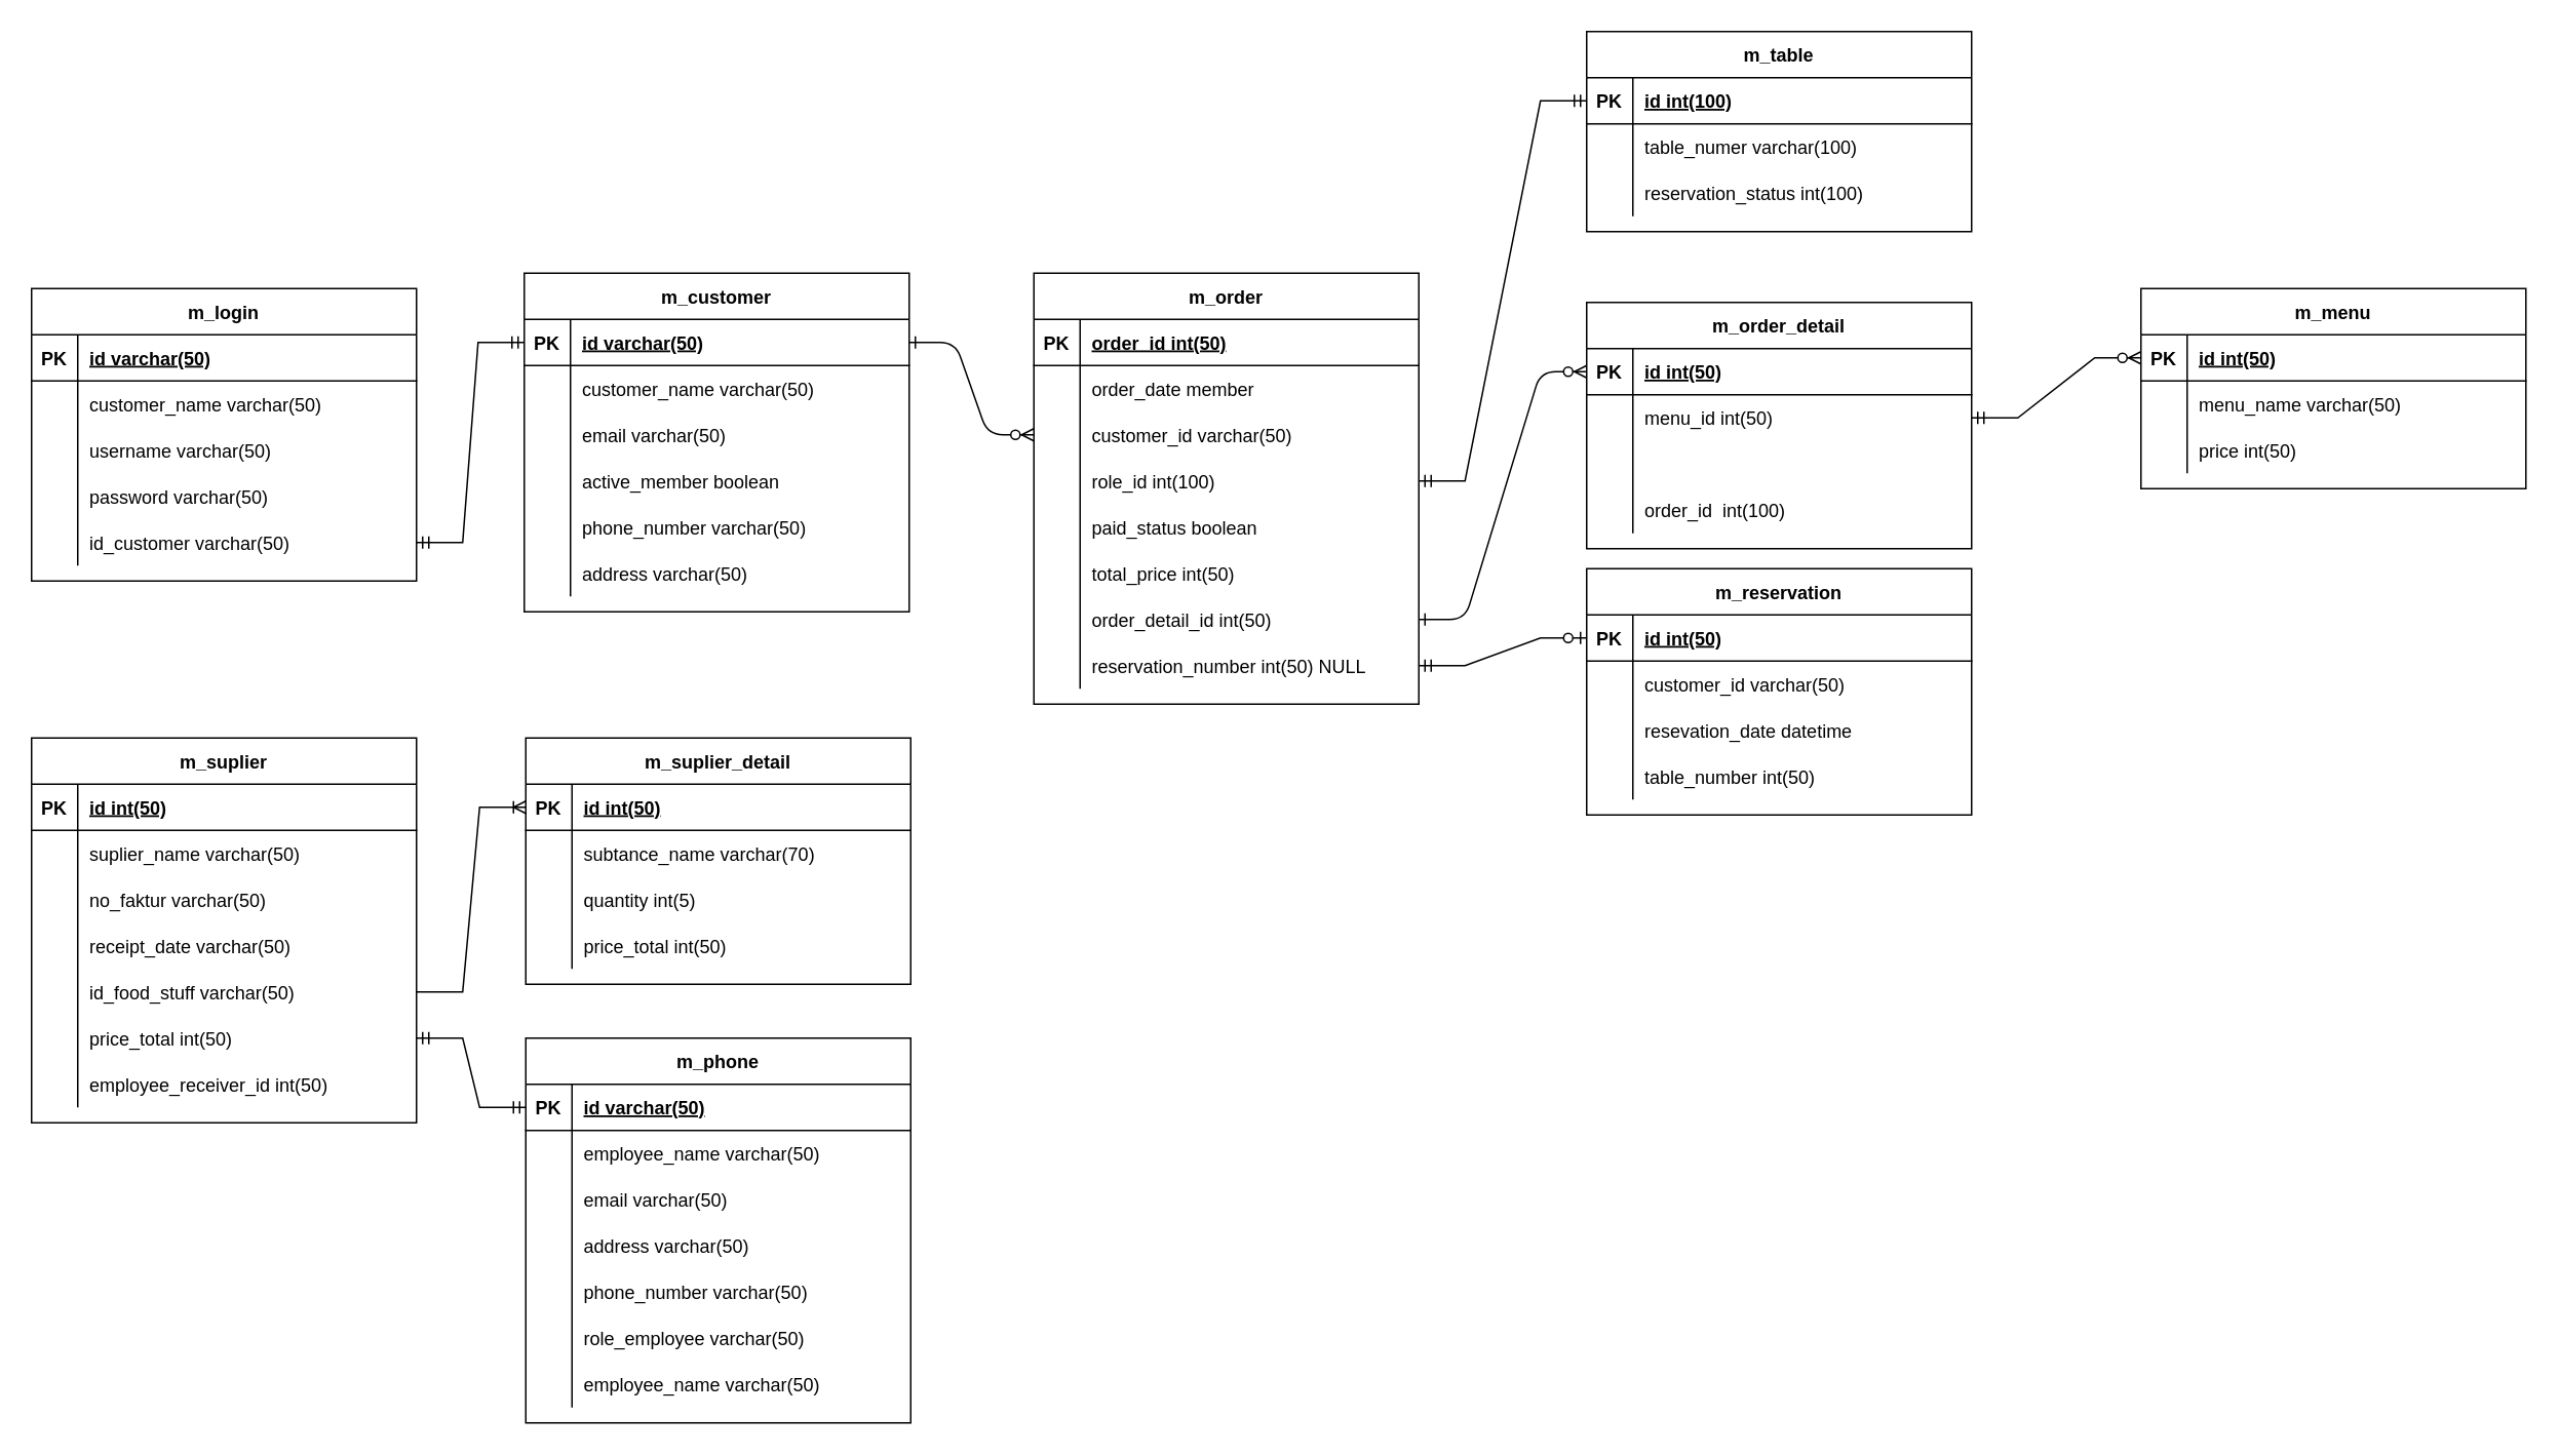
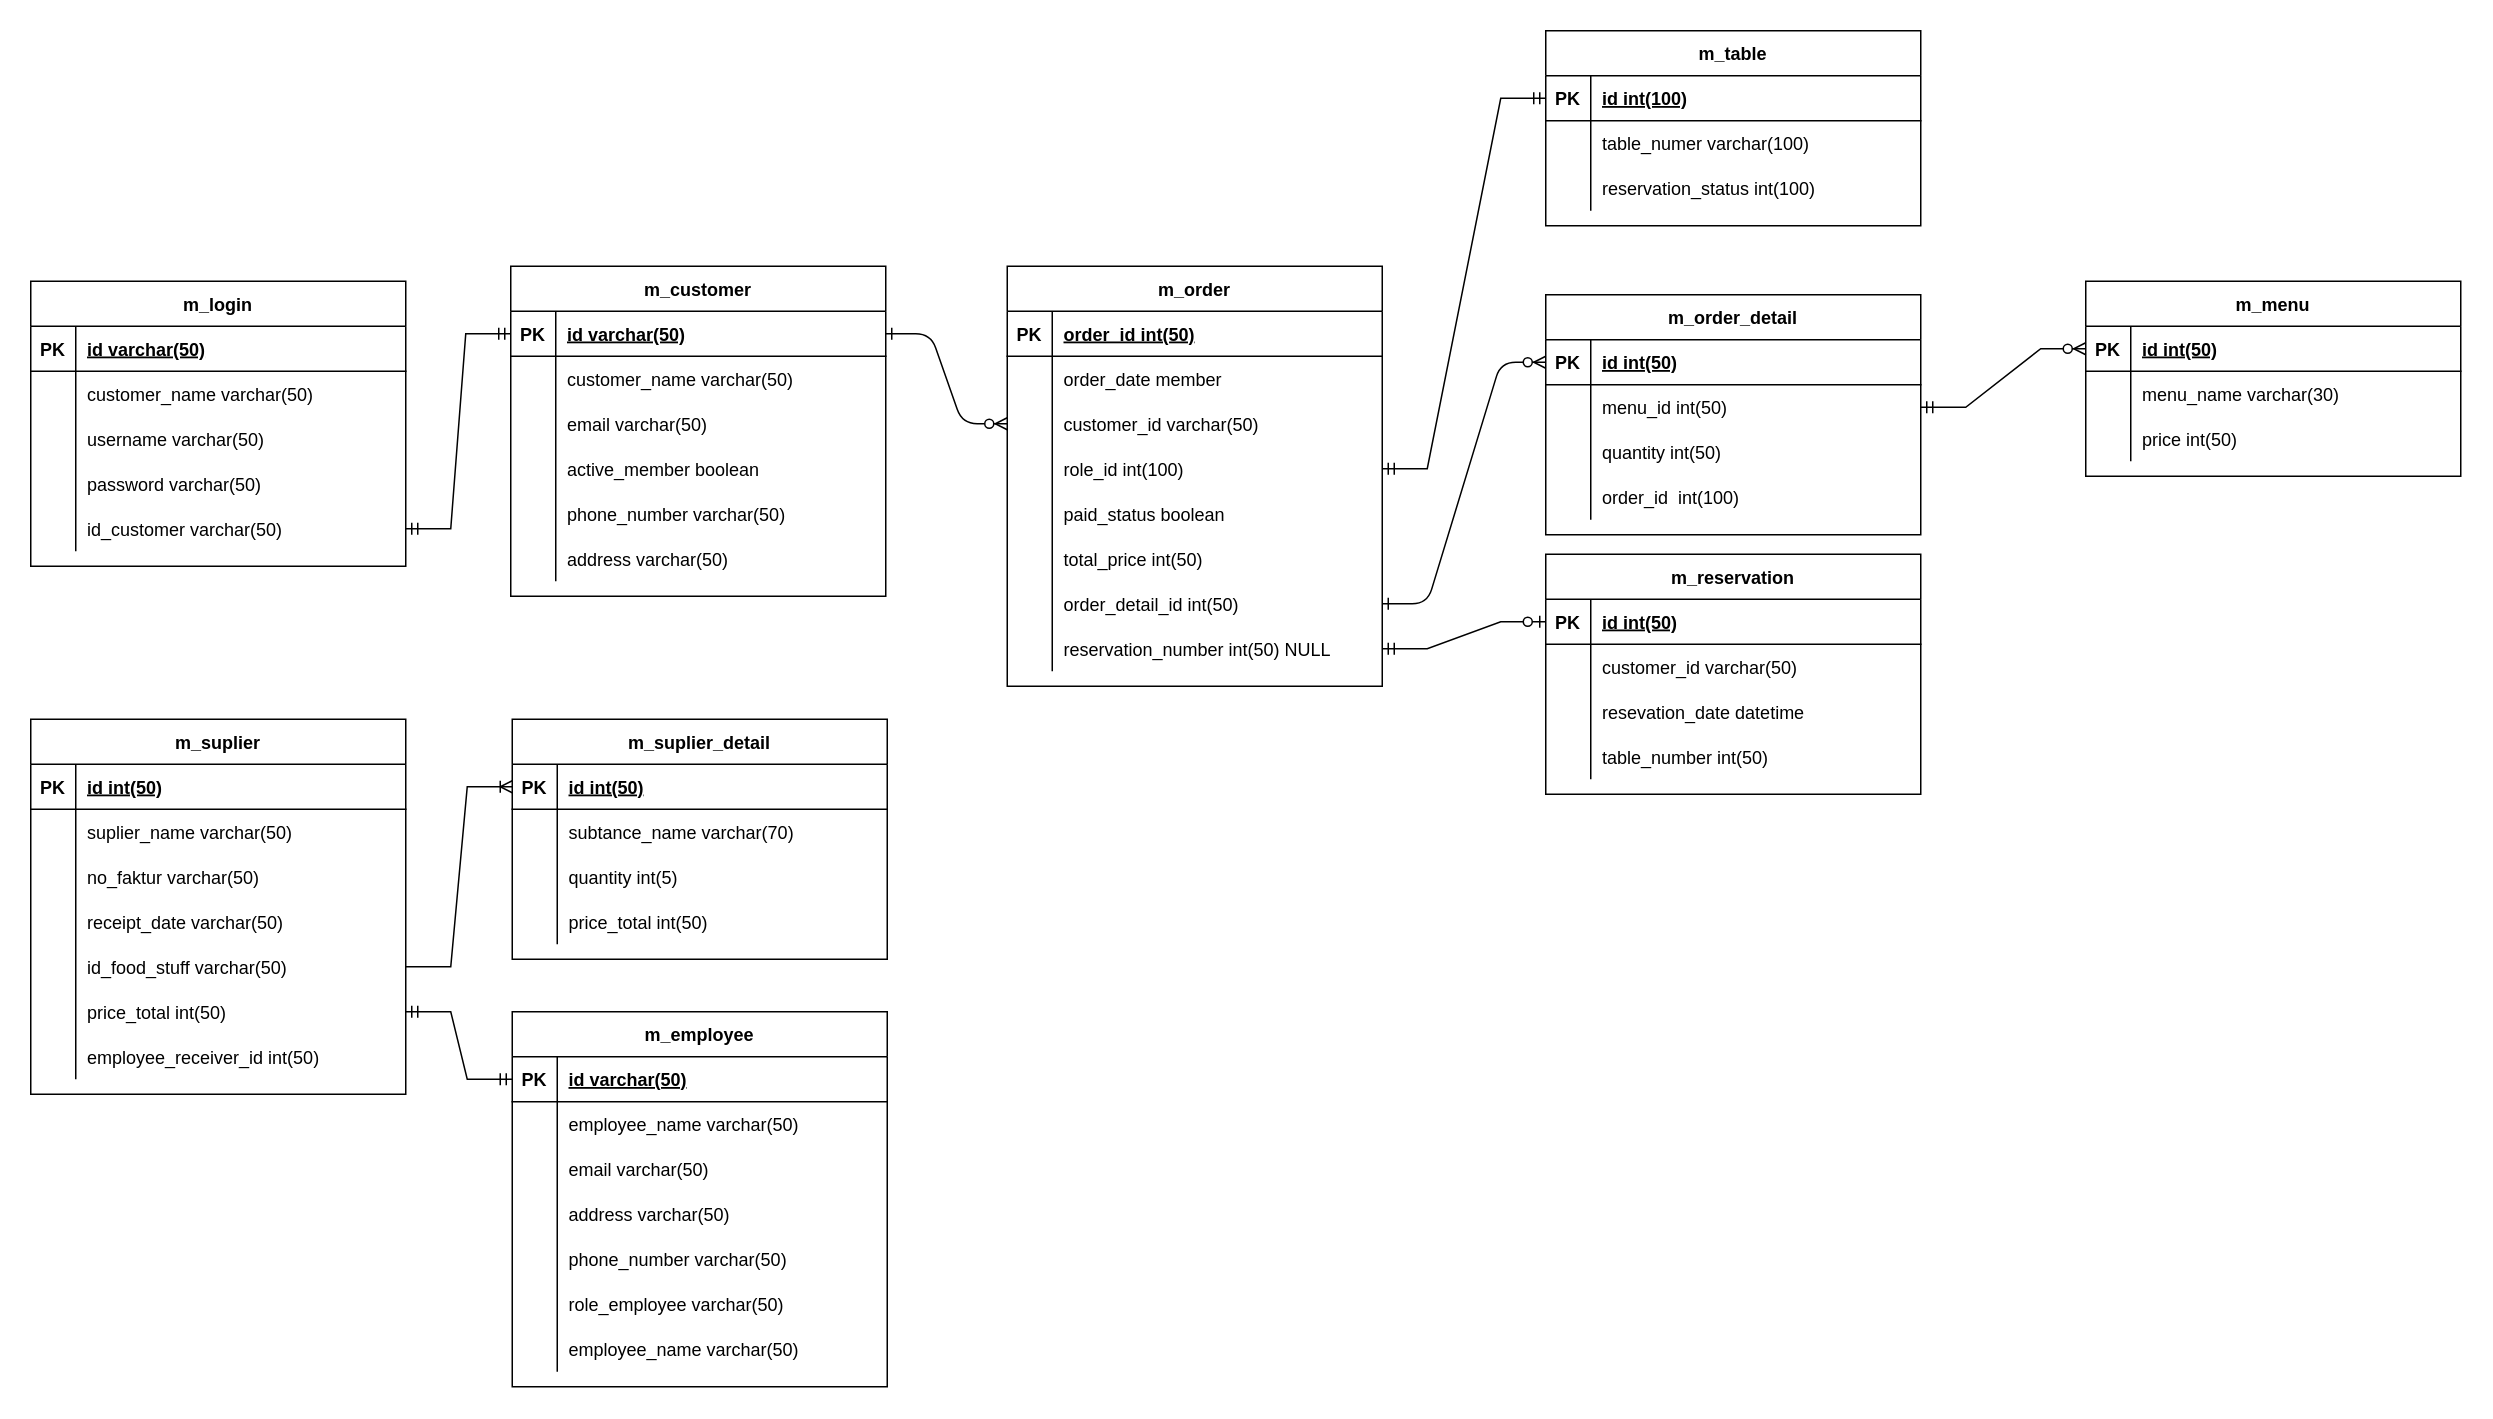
- <mxCell id="67" value="menu_name varchar(50)" style="shape=partialRectangle;overflow=hidden;connectable=0;fillColor=none;top=0;left=0;bottom=0;right=0;align=left;spacingLeft=6;" parent="65" vertex="1"><mxGeometry x="30" width="220" height="30" as="geometry"><mxRectangle width="220" height="30" as="alternateBounds" /></mxGeometry></mxCell>
+ <mxCell id="67" value="menu_name varchar(30)" style="shape=partialRectangle;overflow=hidden;connectable=0;fillColor=none;top=0;left=0;bottom=0;right=0;align=left;spacingLeft=6;" parent="65" vertex="1"><mxGeometry x="30" width="220" height="30" as="geometry"><mxRectangle width="220" height="30" as="alternateBounds" /></mxGeometry></mxCell>
+ <mxCell id="38" value="quantity int(50)" style="shape=partialRectangle;overflow=hidden;connectable=0;fillColor=none;top=0;left=0;bottom=0;right=0;align=left;spacingLeft=6;" parent="36" vertex="1"><mxGeometry x="30" width="220" height="30" as="geometry"><mxRectangle width="220" height="30" as="alternateBounds" /></mxGeometry></mxCell>
- <mxCell id="127" value="m_phone" style="shape=table;startSize=30;container=1;collapsible=1;childLayout=tableLayout;fixedRows=1;rowLines=0;fontStyle=1;align=center;resizeLast=1;" parent="126" vertex="1"><mxGeometry width="250" height="250" as="geometry"><mxRectangle x="990" y="710" width="110" height="30" as="alternateBounds" /></mxGeometry></mxCell>
+ <mxCell id="127" value="m_employee" style="shape=table;startSize=30;container=1;collapsible=1;childLayout=tableLayout;fixedRows=1;rowLines=0;fontStyle=1;align=center;resizeLast=1;" parent="126" vertex="1"><mxGeometry width="250" height="250" as="geometry"><mxRectangle x="990" y="710" width="110" height="30" as="alternateBounds" /></mxGeometry></mxCell>
